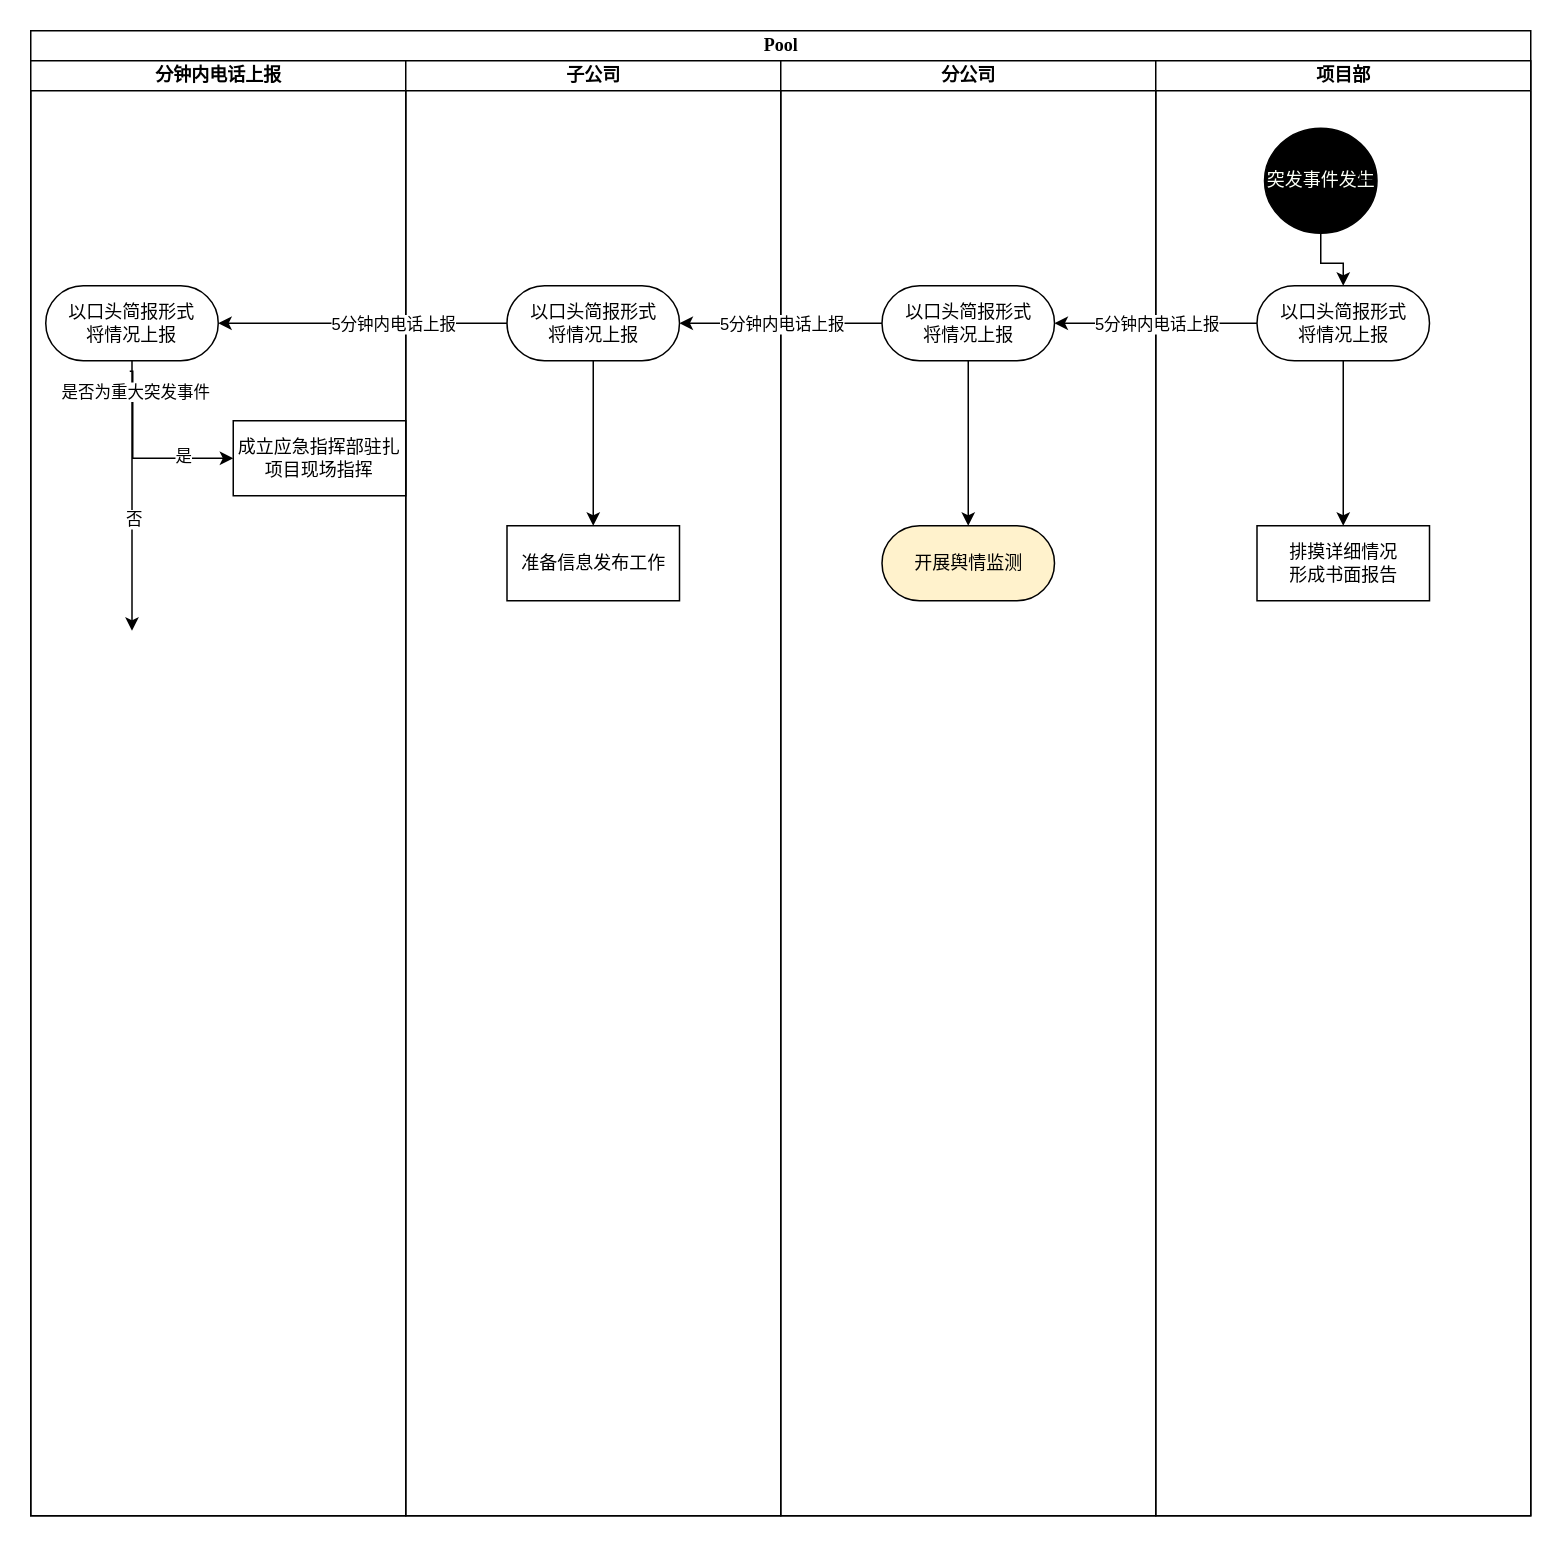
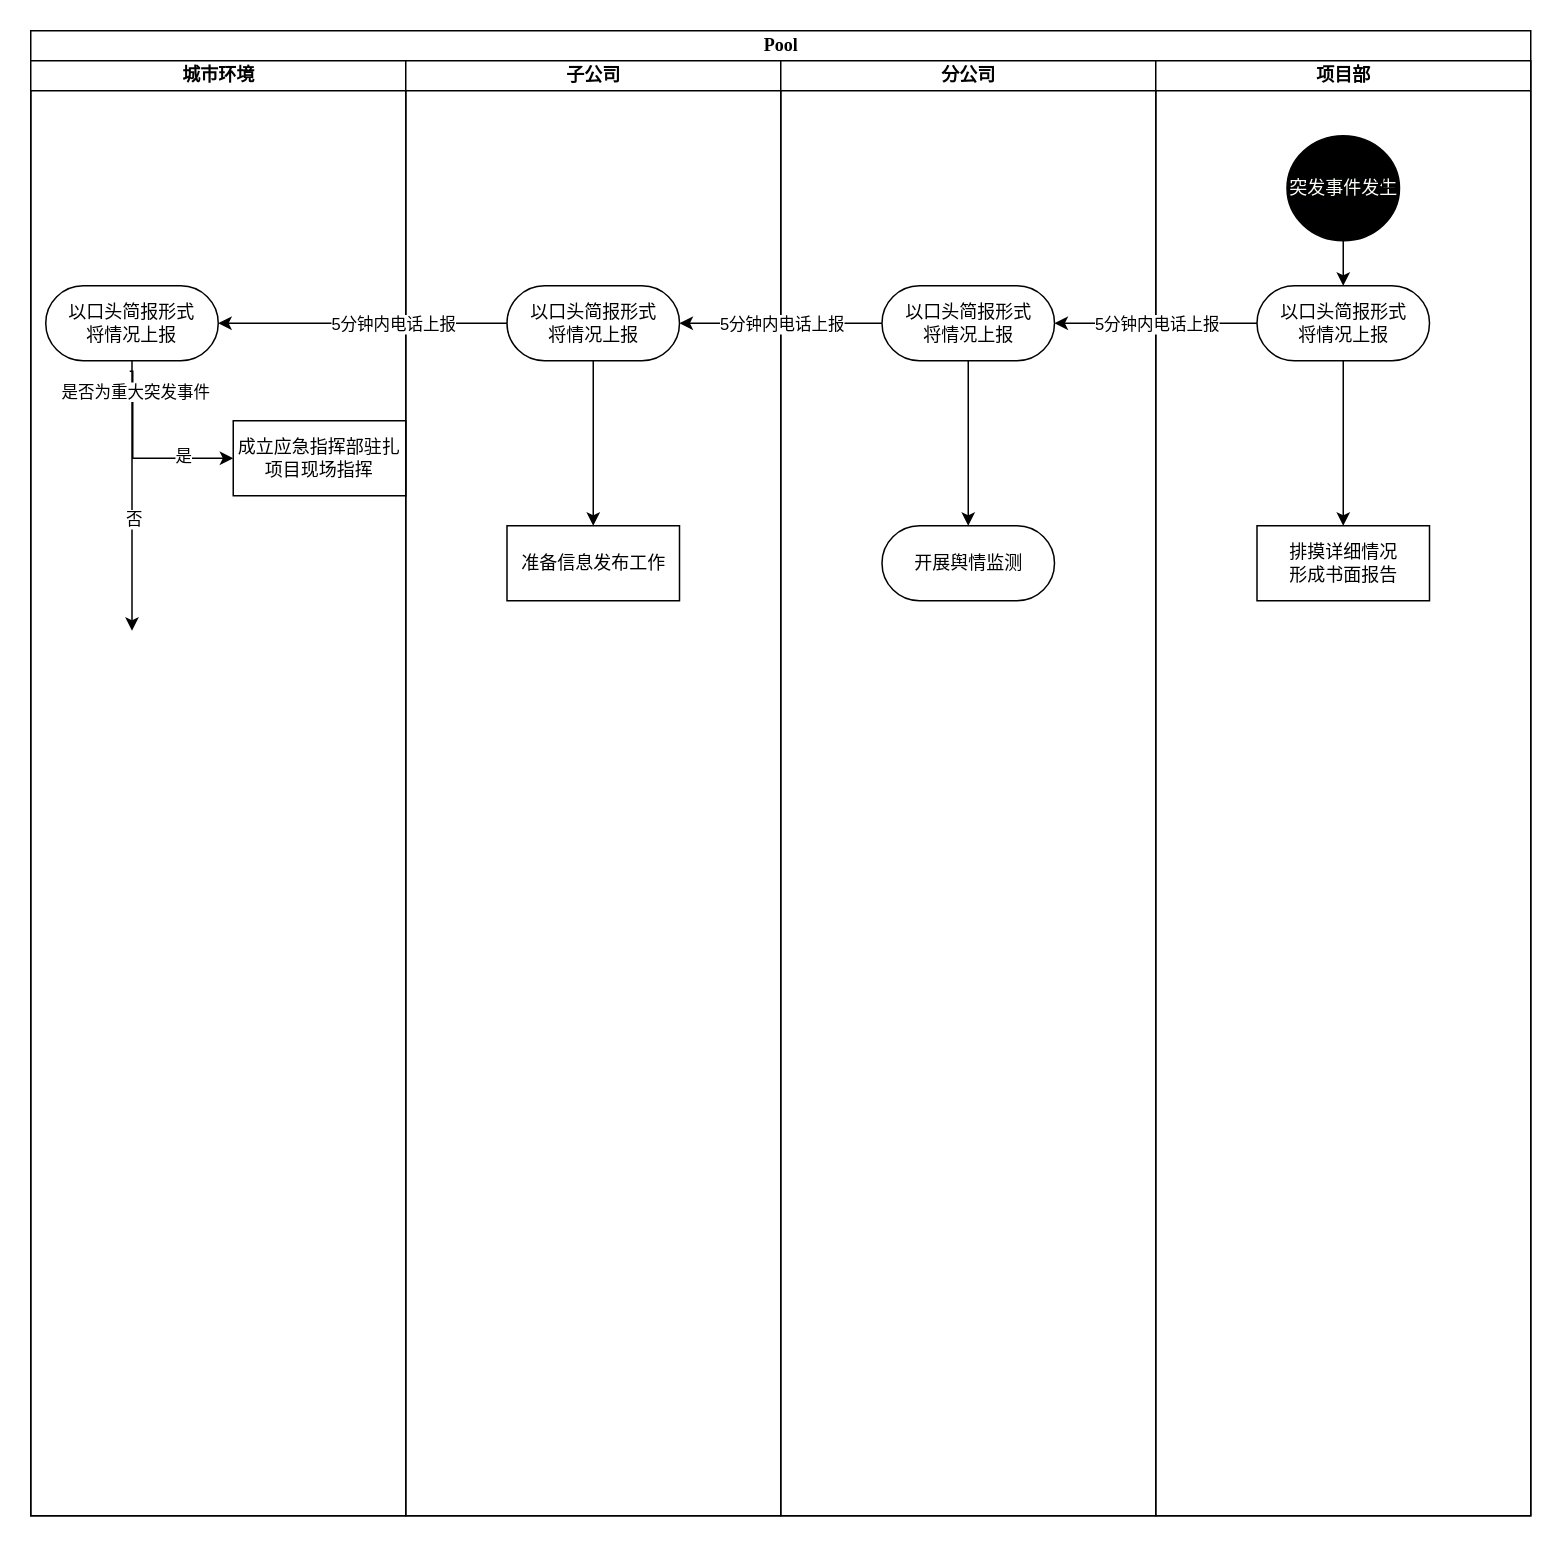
- <mxCell id="3" value="分钟内电话上报" style="swimlane;html=1;startSize=20;" parent="2" vertex="1"><mxGeometry y="20" width="250" height="970" as="geometry" /></mxCell>
+ <mxCell id="3" value="城市环境" style="swimlane;html=1;startSize=20;" parent="2" vertex="1"><mxGeometry y="20" width="250" height="970" as="geometry" /></mxCell>
- <mxCell id="21" value="&lt;font color=&quot;#fbfff7&quot;&gt;突发事件发生&lt;/font&gt;" style="ellipse;whiteSpace=wrap;html=1;rounded=0;shadow=0;comic=0;labelBackgroundColor=none;strokeWidth=1;fillColor=#000000;fontFamily=Verdana;fontSize=12;align=center;" parent="19" vertex="1"><mxGeometry x="72.5" y="45" width="75" height="70" as="geometry" /></mxCell>
+ <mxCell id="21" value="&lt;font color=&quot;#fbfff7&quot;&gt;突发事件发生&lt;/font&gt;" style="ellipse;whiteSpace=wrap;html=1;rounded=0;shadow=0;comic=0;labelBackgroundColor=none;strokeWidth=1;fillColor=#000000;fontFamily=Verdana;fontSize=12;align=center;" parent="19" vertex="1"><mxGeometry x="87.5" y="50" width="75" height="70" as="geometry" /></mxCell>
- <mxCell id="18" value="开展舆情监测" style="rounded=1;whiteSpace=wrap;html=1;shadow=0;comic=0;labelBackgroundColor=none;strokeWidth=1;fontFamily=Verdana;fontSize=12;align=center;arcSize=50;fillColor=#fff2cc;" vertex="1" parent="15"><mxGeometry x="67.5" y="310" width="115" height="50" as="geometry" /></mxCell>
+ <mxCell id="18" value="开展舆情监测" style="rounded=1;whiteSpace=wrap;html=1;shadow=0;comic=0;labelBackgroundColor=none;strokeWidth=1;fontFamily=Verdana;fontSize=12;align=center;arcSize=50;" vertex="1" parent="15"><mxGeometry x="67.5" y="310" width="115" height="50" as="geometry" /></mxCell>
